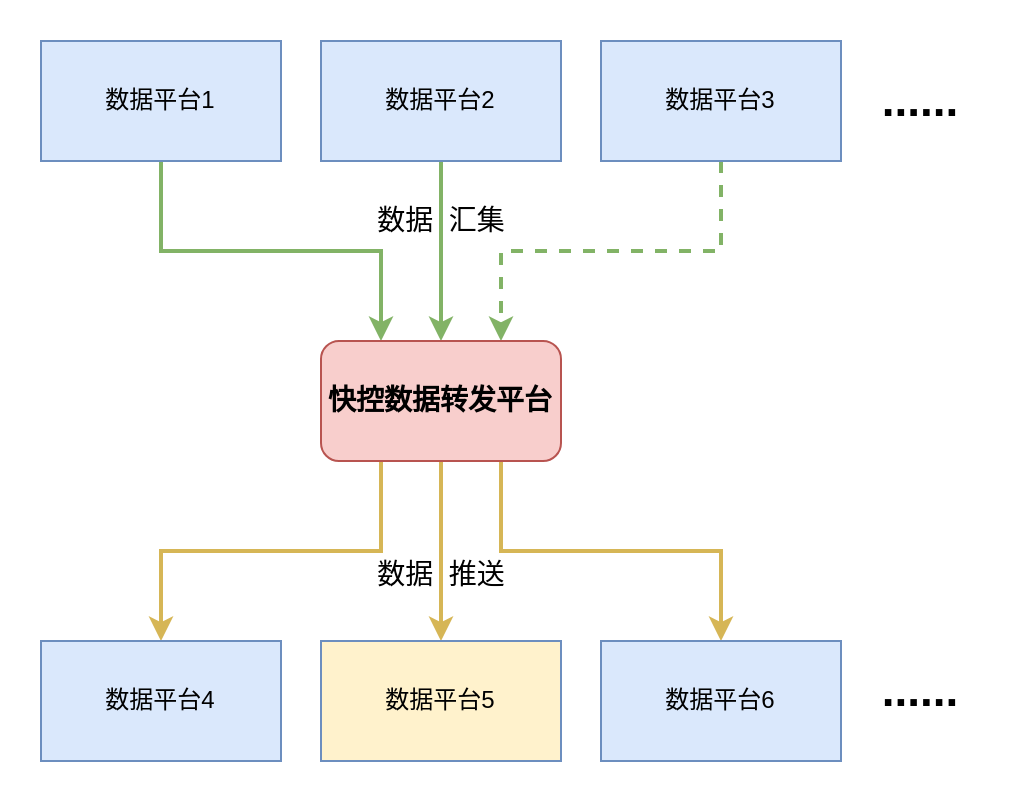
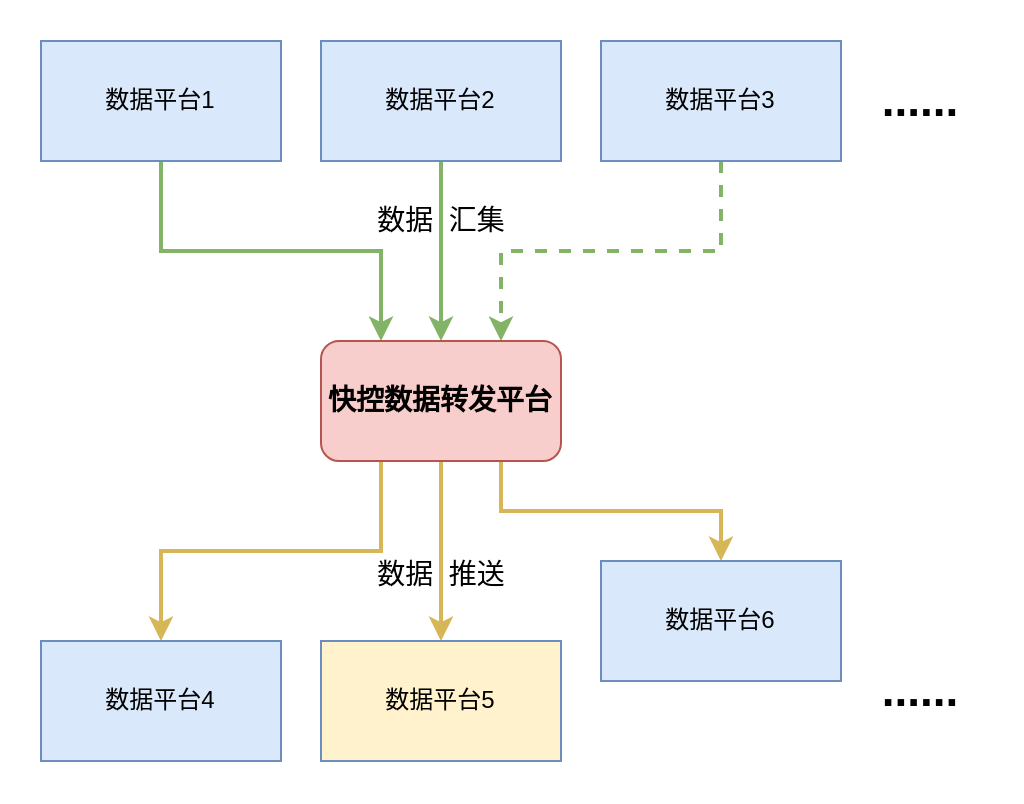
- <mxCell id="15" value="数据平台6" style="rounded=0;whiteSpace=wrap;html=1;fillColor=#dae8fc;strokeColor=#6c8ebf;" parent="1" vertex="1"><mxGeometry x="300" y="320" width="120" height="60" as="geometry" /></mxCell>
+ <mxCell id="15" value="数据平台6" style="rounded=0;whiteSpace=wrap;html=1;fillColor=#dae8fc;strokeColor=#6c8ebf;" parent="1" vertex="1"><mxGeometry x="300" y="280" width="120" height="60" as="geometry" /></mxCell>
